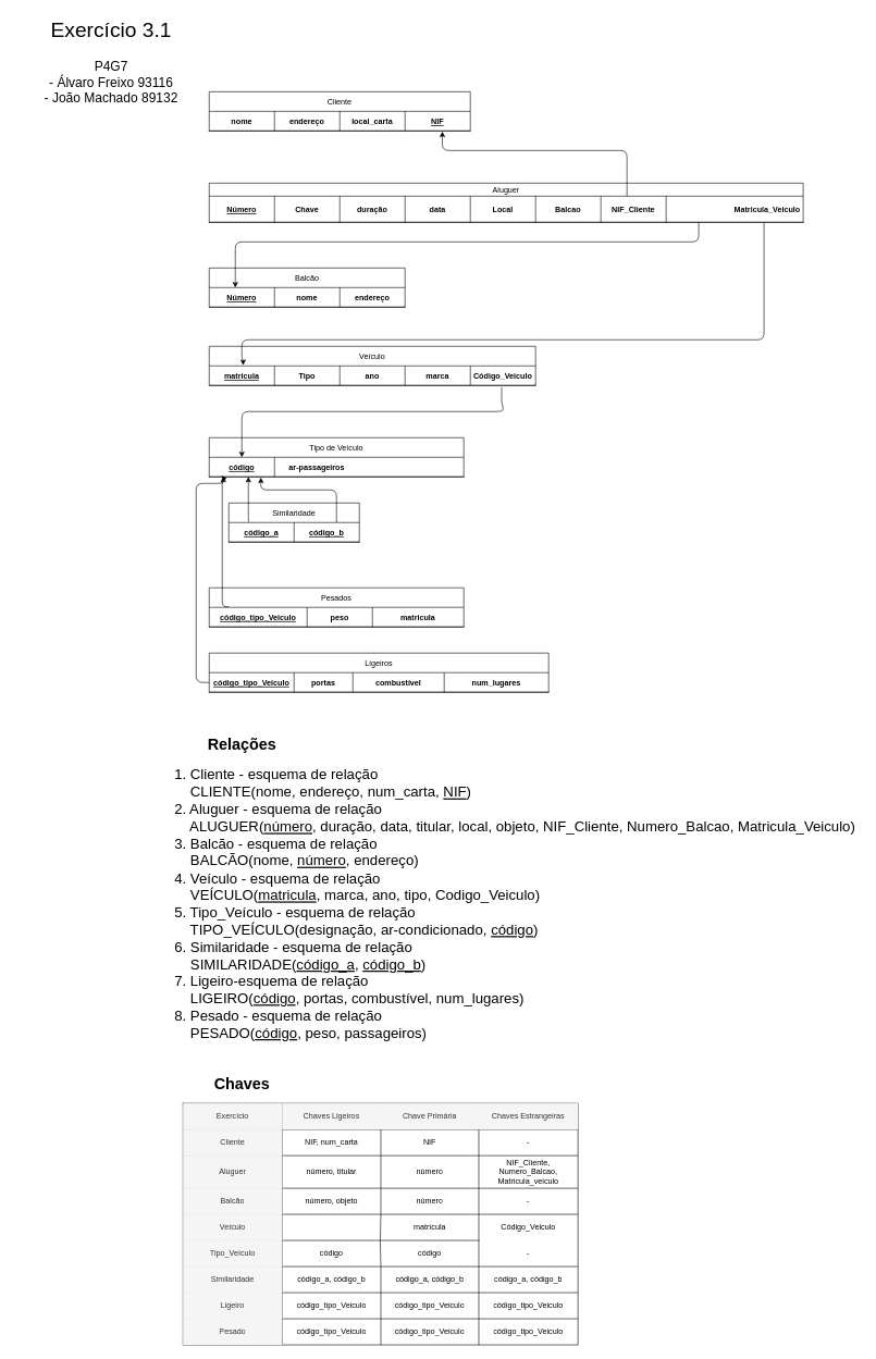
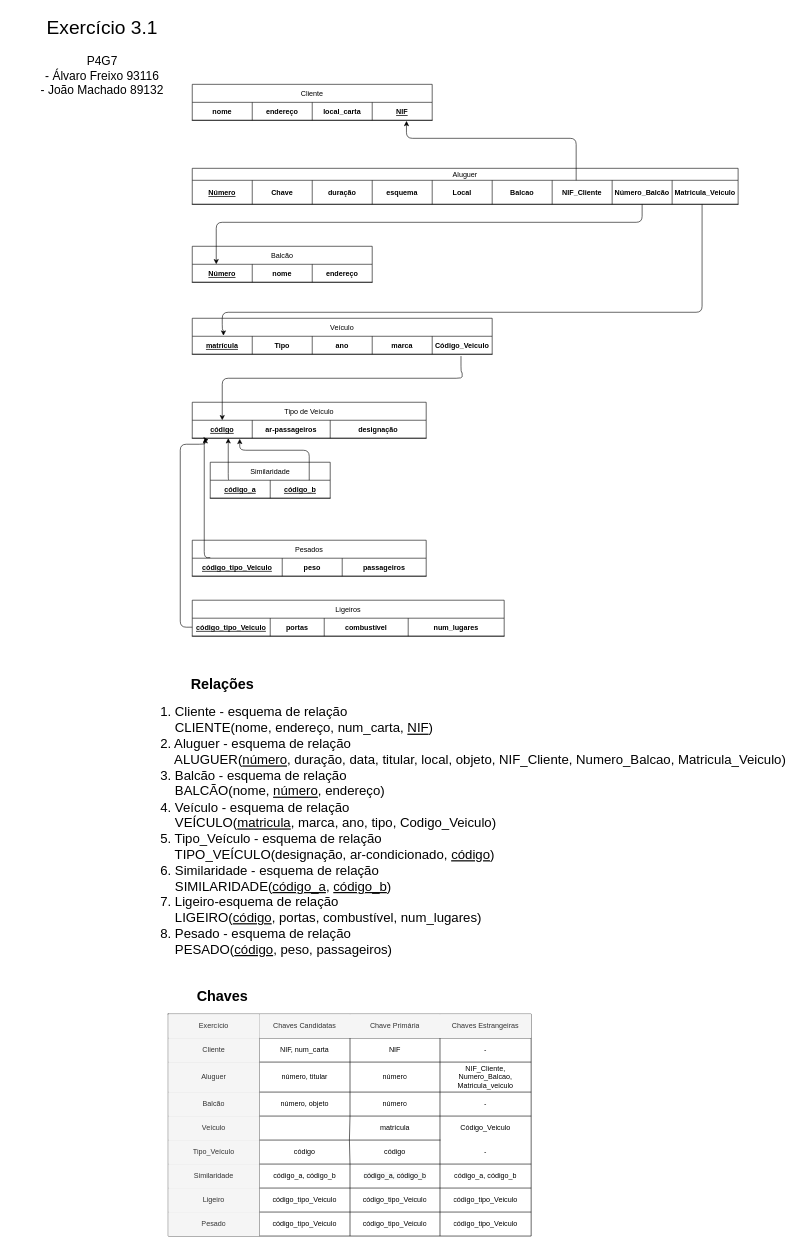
+ <mxCell id="17" value="Número_Balcão" style="shape=partialRectangle;connectable=0;fillColor=none;top=0;left=0;bottom=0;right=0;fontStyle=1;overflow=hidden;" parent="9" vertex="1"><mxGeometry x="700" width="100" height="40" as="geometry" /></mxCell>
- <mxCell id="13" value="data" style="shape=partialRectangle;connectable=0;fillColor=none;top=0;left=0;bottom=0;right=0;fontStyle=1;overflow=hidden;" parent="9" vertex="1"><mxGeometry x="300" width="100" height="40" as="geometry" /></mxCell>
+ <mxCell id="13" value="esquema" style="shape=partialRectangle;connectable=0;fillColor=none;top=0;left=0;bottom=0;right=0;fontStyle=1;overflow=hidden;" parent="9" vertex="1"><mxGeometry x="300" width="100" height="40" as="geometry" /></mxCell>
+ <mxCell id="35" value="designação" style="shape=partialRectangle;connectable=0;fillColor=none;top=0;left=0;bottom=0;right=0;fontStyle=1;overflow=hidden;" parent="32" vertex="1"><mxGeometry x="230" width="160" height="30" as="geometry" /></mxCell>
- <mxCell id="46" value="matricula" style="shape=partialRectangle;connectable=0;fillColor=none;top=0;left=0;bottom=0;right=0;fontStyle=1;overflow=hidden;" parent="43" vertex="1"><mxGeometry x="250" width="140" height="30" as="geometry" /></mxCell>
+ <mxCell id="46" value="passageiros" style="shape=partialRectangle;connectable=0;fillColor=none;top=0;left=0;bottom=0;right=0;fontStyle=1;overflow=hidden;" parent="43" vertex="1"><mxGeometry x="250" width="140" height="30" as="geometry" /></mxCell>
- <mxCell id="64" value="Chaves Ligeiros" style="shape=partialRectangle;html=1;whiteSpace=wrap;connectable=0;overflow=hidden;fillColor=#f5f5f5;top=0;left=0;bottom=0;right=0;strokeColor=#666666;fontColor=#333333;" parent="62" vertex="1"><mxGeometry x="152" width="151" height="40" as="geometry" /></mxCell>
+ <mxCell id="64" value="Chaves Candidatas" style="shape=partialRectangle;html=1;whiteSpace=wrap;connectable=0;overflow=hidden;fillColor=#f5f5f5;top=0;left=0;bottom=0;right=0;strokeColor=#666666;fontColor=#333333;" parent="62" vertex="1"><mxGeometry x="152" width="151" height="40" as="geometry" /></mxCell>
